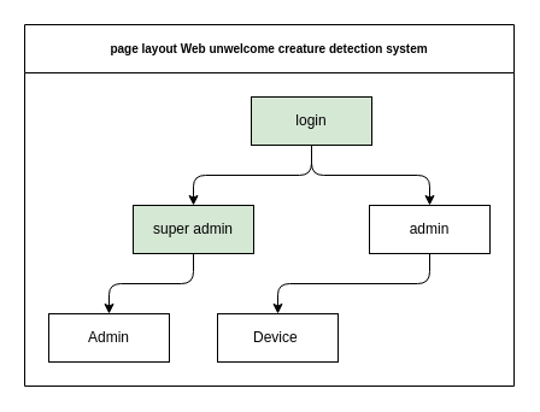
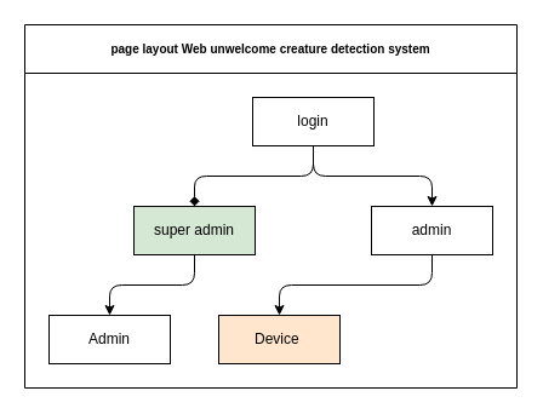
- <mxCell id="3" value="login" style="whiteSpace=wrap;html=1;fillColor=#d5e8d4;" vertex="1" parent="2"><mxGeometry x="188" y="60" width="100" height="40" as="geometry" /></mxCell>
+ <mxCell id="3" value="login" style="whiteSpace=wrap;html=1;" vertex="1" parent="2"><mxGeometry x="188" y="60" width="100" height="40" as="geometry" /></mxCell>
- <mxCell id="5" value="" style="edgeStyle=elbowEdgeStyle;elbow=vertical;html=1;rounded=1;curved=0;sourcePerimeterSpacing=0;targetPerimeterSpacing=0;startSize=6;endSize=6;" edge="1" parent="2" source="3" target="4"><mxGeometry relative="1" as="geometry" /></mxCell>
+ <mxCell id="5" value="" style="edgeStyle=elbowEdgeStyle;elbow=vertical;html=1;rounded=1;curved=0;sourcePerimeterSpacing=0;targetPerimeterSpacing=0;startSize=6;endSize=6;endArrow=diamond;" edge="1" parent="2" source="3" target="4"><mxGeometry relative="1" as="geometry" /></mxCell>
- <mxCell id="11" value="Device&amp;nbsp;" style="whiteSpace=wrap;html=1;strokeColor=default;movable=1;resizable=1;rotatable=1;deletable=1;editable=1;locked=0;connectable=1;" vertex="1" parent="2"><mxGeometry x="160" y="240" width="100" height="40" as="geometry" /></mxCell>
+ <mxCell id="11" value="Device&amp;nbsp;" style="whiteSpace=wrap;html=1;strokeColor=default;movable=1;resizable=1;rotatable=1;deletable=1;editable=1;locked=0;connectable=1;fillColor=#ffe6cc;" vertex="1" parent="2"><mxGeometry x="160" y="240" width="100" height="40" as="geometry" /></mxCell>
